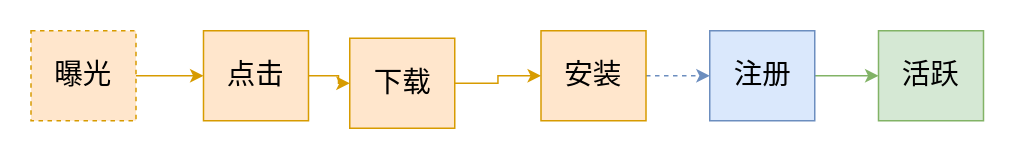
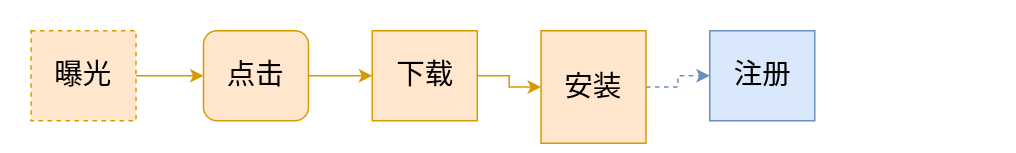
- <mxCell id="5" value="点击" style="rounded=0;whiteSpace=wrap;html=1;fontSize=19;fillColor=#ffe6cc;strokeColor=#d79b00;" vertex="1" parent="1"><mxGeometry x="135" y="20" width="70" height="60" as="geometry" /></mxCell>
+ <mxCell id="5" value="点击" style="whiteSpace=wrap;html=1;fontSize=19;fillColor=#ffe6cc;strokeColor=#d79b00;rounded=1;" vertex="1" parent="1"><mxGeometry x="135" y="20" width="70" height="60" as="geometry" /></mxCell>
- <mxCell id="9" value="安装" style="rounded=0;whiteSpace=wrap;html=1;fontSize=19;fillColor=#ffe6cc;strokeColor=#d79b00;" vertex="1" parent="1"><mxGeometry x="360" y="20" width="70" height="60" as="geometry" /></mxCell>
+ <mxCell id="9" value="安装" style="rounded=0;whiteSpace=wrap;html=1;fontSize=19;fillColor=#ffe6cc;strokeColor=#d79b00;" vertex="1" parent="1"><mxGeometry x="360" y="20" width="70" height="75" as="geometry" /></mxCell>
- <mxCell id="10" style="edgeStyle=orthogonalEdgeStyle;rounded=0;orthogonalLoop=1;jettySize=auto;html=1;exitX=1;exitY=0.5;exitDx=0;exitDy=0;entryX=0;entryY=0.5;entryDx=0;entryDy=0;fontSize=19;fillColor=#d5e8d4;strokeColor=#82b366;" edge="1" parent="1" source="11" target="12"><mxGeometry relative="1" as="geometry" /></mxCell>
- <mxCell id="12" value="活跃" style="rounded=0;whiteSpace=wrap;html=1;fontSize=19;fillColor=#d5e8d4;strokeColor=#82b366;" vertex="1" parent="1"><mxGeometry x="585" y="20" width="70" height="60" as="geometry" /></mxCell>
- <mxCell id="7" value="下载" style="rounded=0;whiteSpace=wrap;html=1;fontSize=19;fillColor=#ffe6cc;strokeColor=#d79b00;" vertex="1" parent="1"><mxGeometry x="232.5" y="25" width="70" height="60" as="geometry" /></mxCell>
+ <mxCell id="7" value="下载" style="rounded=0;whiteSpace=wrap;html=1;fontSize=19;fillColor=#ffe6cc;strokeColor=#d79b00;" vertex="1" parent="1"><mxGeometry x="247.5" y="20" width="70" height="60" as="geometry" /></mxCell>
